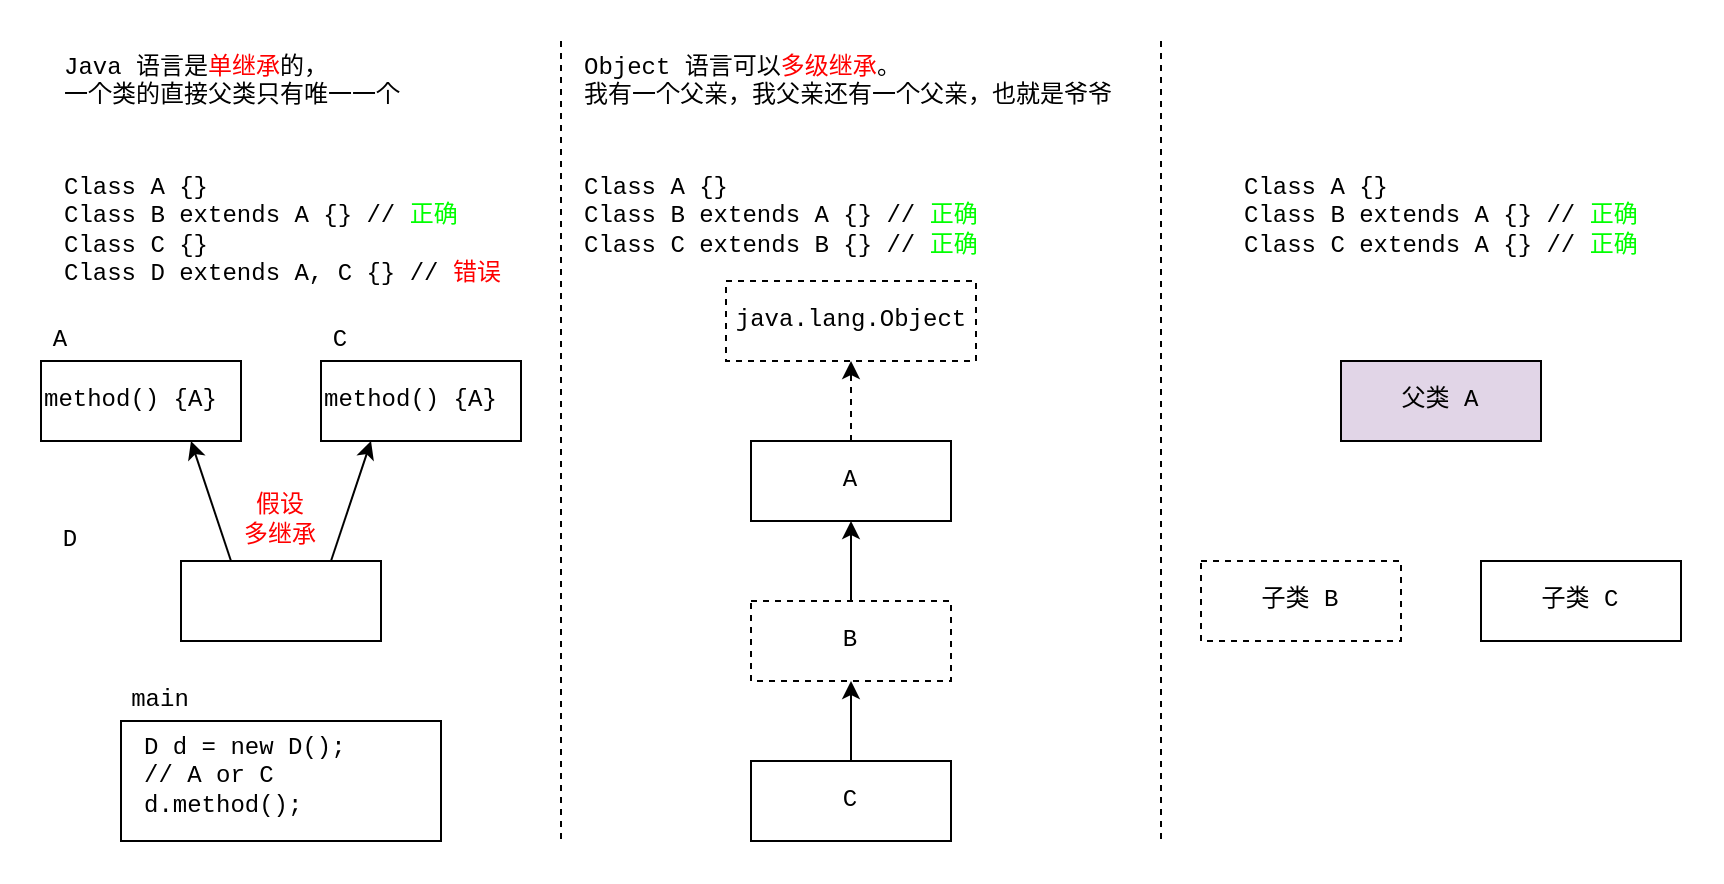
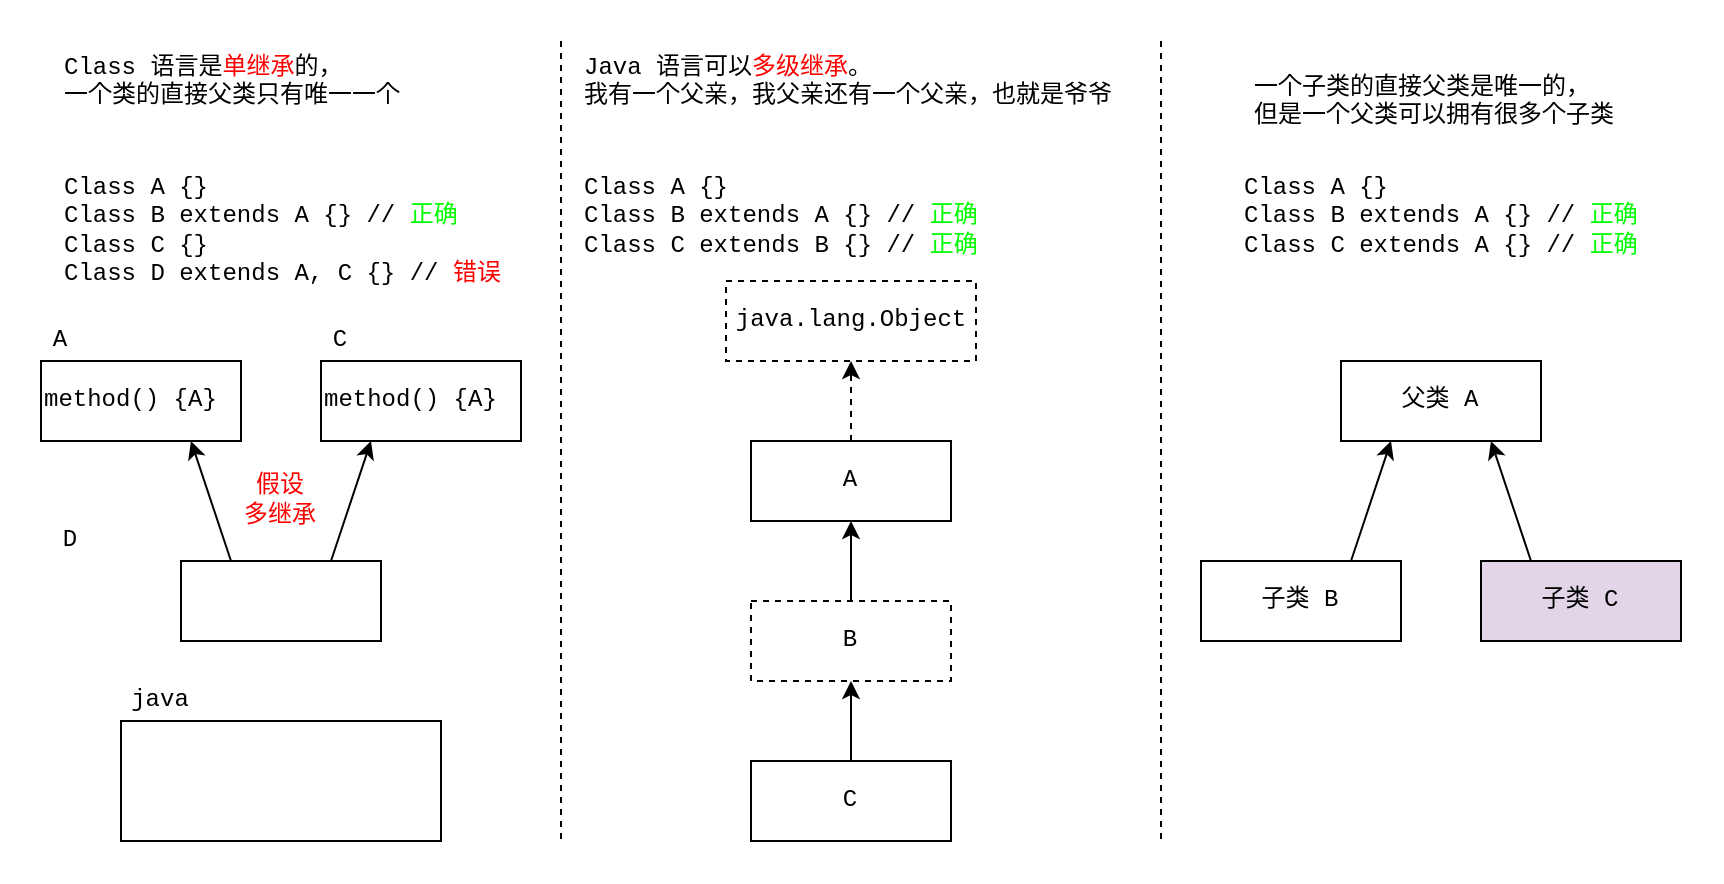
- <mxCell id="2" value="Java 语言是&lt;font color=&quot;#ff0000&quot;&gt;单继承&lt;/font&gt;的，&lt;br&gt;一个类的直接父类只有唯一一个" style="text;html=1;strokeColor=none;fillColor=none;align=left;verticalAlign=top;whiteSpace=wrap;rounded=0;fontFamily=Courier New;" vertex="1" parent="1"><mxGeometry x="30" width="240" height="40" as="geometry" y="20" /></mxCell>
+ <mxCell id="2" value="Class 语言是&lt;font color=&quot;#ff0000&quot;&gt;单继承&lt;/font&gt;的，&lt;br&gt;一个类的直接父类只有唯一一个" style="text;html=1;strokeColor=none;fillColor=none;align=left;verticalAlign=top;whiteSpace=wrap;rounded=0;fontFamily=Courier New;" vertex="1" parent="1"><mxGeometry x="30" width="240" height="40" as="geometry" y="20" /></mxCell>
- <mxCell id="17" value="Object 语言可以&lt;font color=&quot;#ff0000&quot;&gt;多级继承&lt;/font&gt;。&lt;br&gt;我有一个父亲，我父亲还有一个父亲，也就是爷爷" style="text;html=1;strokeColor=none;fillColor=none;align=left;verticalAlign=top;whiteSpace=wrap;rounded=0;fontFamily=Courier New;" vertex="1" parent="1"><mxGeometry x="290" width="270" height="40" as="geometry" y="20" /></mxCell>
+ <mxCell id="17" value="Java 语言可以&lt;font color=&quot;#ff0000&quot;&gt;多级继承&lt;/font&gt;。&lt;br&gt;我有一个父亲，我父亲还有一个父亲，也就是爷爷" style="text;html=1;strokeColor=none;fillColor=none;align=left;verticalAlign=top;whiteSpace=wrap;rounded=0;fontFamily=Courier New;" vertex="1" parent="1"><mxGeometry x="290" width="270" height="40" as="geometry" y="20" /></mxCell>
+ <mxCell id="27" value="一个子类的直接父类是唯一的，&lt;br&gt;但是一个父类可以拥有很多个子类" style="text;html=1;strokeColor=none;fillColor=none;align=left;verticalAlign=top;whiteSpace=wrap;rounded=0;fontFamily=Courier New;" vertex="1" parent="1"><mxGeometry x="625" y="30" width="190" height="40" as="geometry" /></mxCell>
- <mxCell id="29" value="父类 A" style="rounded=0;whiteSpace=wrap;html=1;fontFamily=Courier New;align=center;fillColor=#e1d5e7;" vertex="1" parent="1"><mxGeometry x="670" y="180" width="100" height="40" as="geometry" /></mxCell>
+ <mxCell id="29" value="父类 A" style="rounded=0;whiteSpace=wrap;html=1;fontFamily=Courier New;align=center;" vertex="1" parent="1"><mxGeometry x="670" y="180" width="100" height="40" as="geometry" /></mxCell>
+ <mxCell id="32" value="" style="endArrow=classic;html=1;fontFamily=Courier New;exitX=0.75;exitY=0;exitDx=0;exitDy=0;entryX=0.25;entryY=1;entryDx=0;entryDy=0;" edge="1" parent="1" source="30" target="29"><mxGeometry width="50" height="50" relative="1" as="geometry"><mxPoint x="175" y="290" as="sourcePoint" /><mxPoint x="195" y="230" as="targetPoint" /></mxGeometry></mxCell>
+ <mxCell id="33" value="" style="endArrow=classic;html=1;fontFamily=Courier New;exitX=0.25;exitY=0;exitDx=0;exitDy=0;entryX=0.75;entryY=1;entryDx=0;entryDy=0;" edge="1" parent="1" source="31" target="29"><mxGeometry width="50" height="50" relative="1" as="geometry"><mxPoint x="685" y="290" as="sourcePoint" /><mxPoint x="705" y="230" as="targetPoint" /></mxGeometry></mxCell>
- <mxCell id="16" value="假设&lt;br&gt;多继承" style="text;html=1;strokeColor=none;fillColor=none;align=center;verticalAlign=middle;whiteSpace=wrap;rounded=0;fontFamily=Courier New;fontColor=#FF0000;" vertex="1" parent="1"><mxGeometry x="120" y="250" width="40" height="20" as="geometry" /></mxCell>
+ <mxCell id="16" value="假设&lt;br&gt;多继承" style="text;html=1;strokeColor=none;fillColor=none;align=center;verticalAlign=middle;whiteSpace=wrap;rounded=0;fontFamily=Courier New;fontColor=#FF0000;" vertex="1" parent="1"><mxGeometry x="120" y="240" width="40" height="20" as="geometry" /></mxCell>
- <mxCell id="30" value="子类 B" style="rounded=0;whiteSpace=wrap;html=1;fontFamily=Courier New;align=center;dashed=1;" vertex="1" parent="1"><mxGeometry x="600" y="280" width="100" height="40" as="geometry" /></mxCell>
+ <mxCell id="30" value="子类 B" style="rounded=0;whiteSpace=wrap;html=1;fontFamily=Courier New;align=center;" vertex="1" parent="1"><mxGeometry x="600" y="280" width="100" height="40" as="geometry" /></mxCell>
- <mxCell id="31" value="子类 C" style="rounded=0;whiteSpace=wrap;html=1;fontFamily=Courier New;align=center;" vertex="1" parent="1"><mxGeometry x="740" y="280" width="100" height="40" as="geometry" /></mxCell>
+ <mxCell id="31" value="子类 C" style="rounded=0;whiteSpace=wrap;html=1;fontFamily=Courier New;align=center;fillColor=#e1d5e7;" vertex="1" parent="1"><mxGeometry x="740" y="280" width="100" height="40" as="geometry" /></mxCell>
- <mxCell id="13" value="main" style="text;html=1;strokeColor=none;fillColor=none;align=center;verticalAlign=middle;whiteSpace=wrap;rounded=0;fontFamily=Courier New;" vertex="1" parent="1"><mxGeometry x="60" y="340" width="40" height="20" as="geometry" /></mxCell>
+ <mxCell id="13" value="java" style="text;html=1;strokeColor=none;fillColor=none;align=center;verticalAlign=middle;whiteSpace=wrap;rounded=0;fontFamily=Courier New;" vertex="1" parent="1"><mxGeometry x="60" y="340" width="40" height="20" as="geometry" /></mxCell>
- <mxCell id="14" value="D d = new D();&lt;br&gt;// A or C&lt;br&gt;d.method();" style="text;html=1;strokeColor=none;fillColor=none;align=left;verticalAlign=top;whiteSpace=wrap;rounded=0;fontFamily=Courier New;" vertex="1" parent="1"><mxGeometry x="70" y="360" width="120" height="60" as="geometry" /></mxCell>
